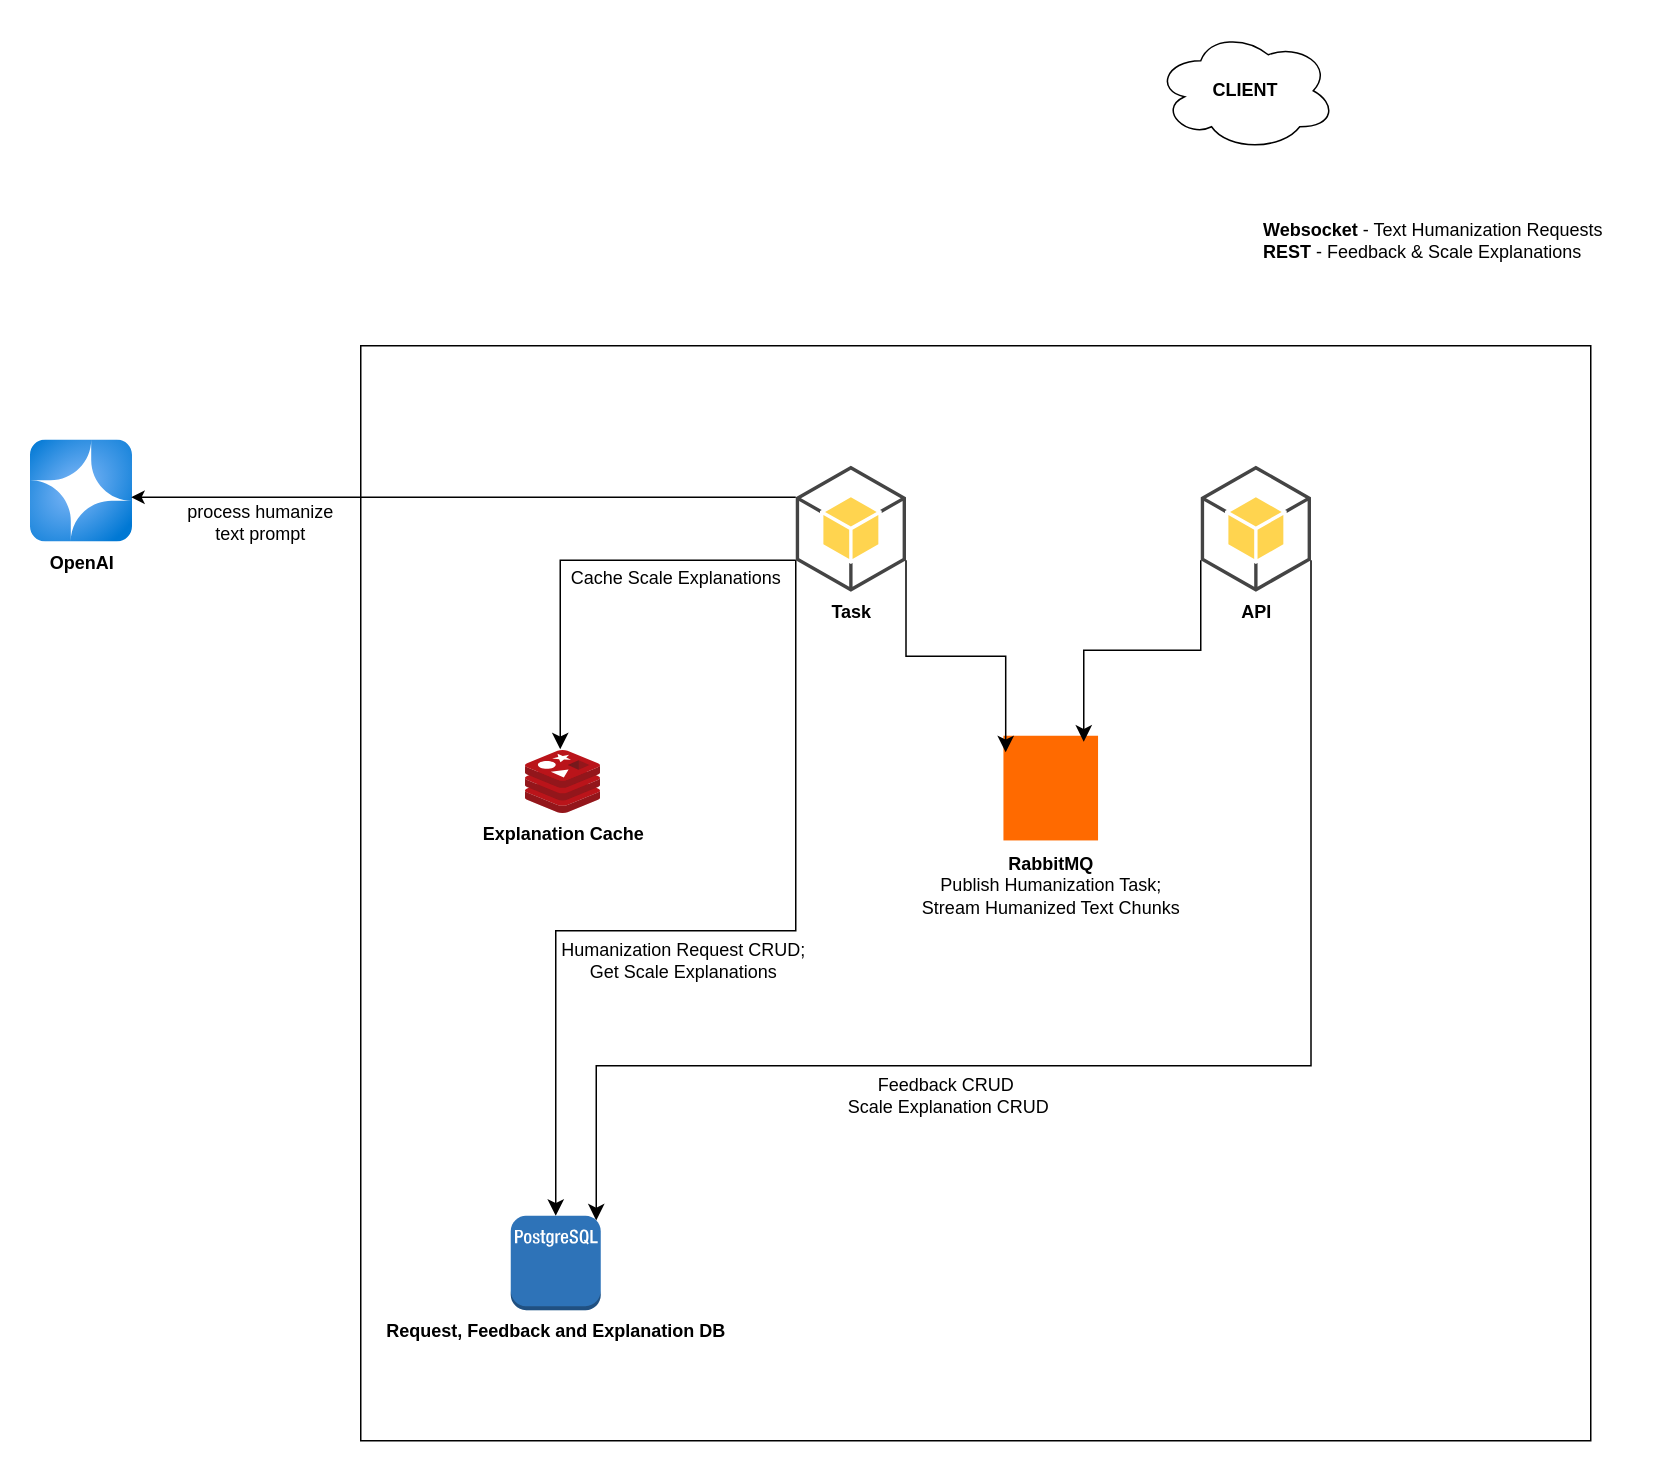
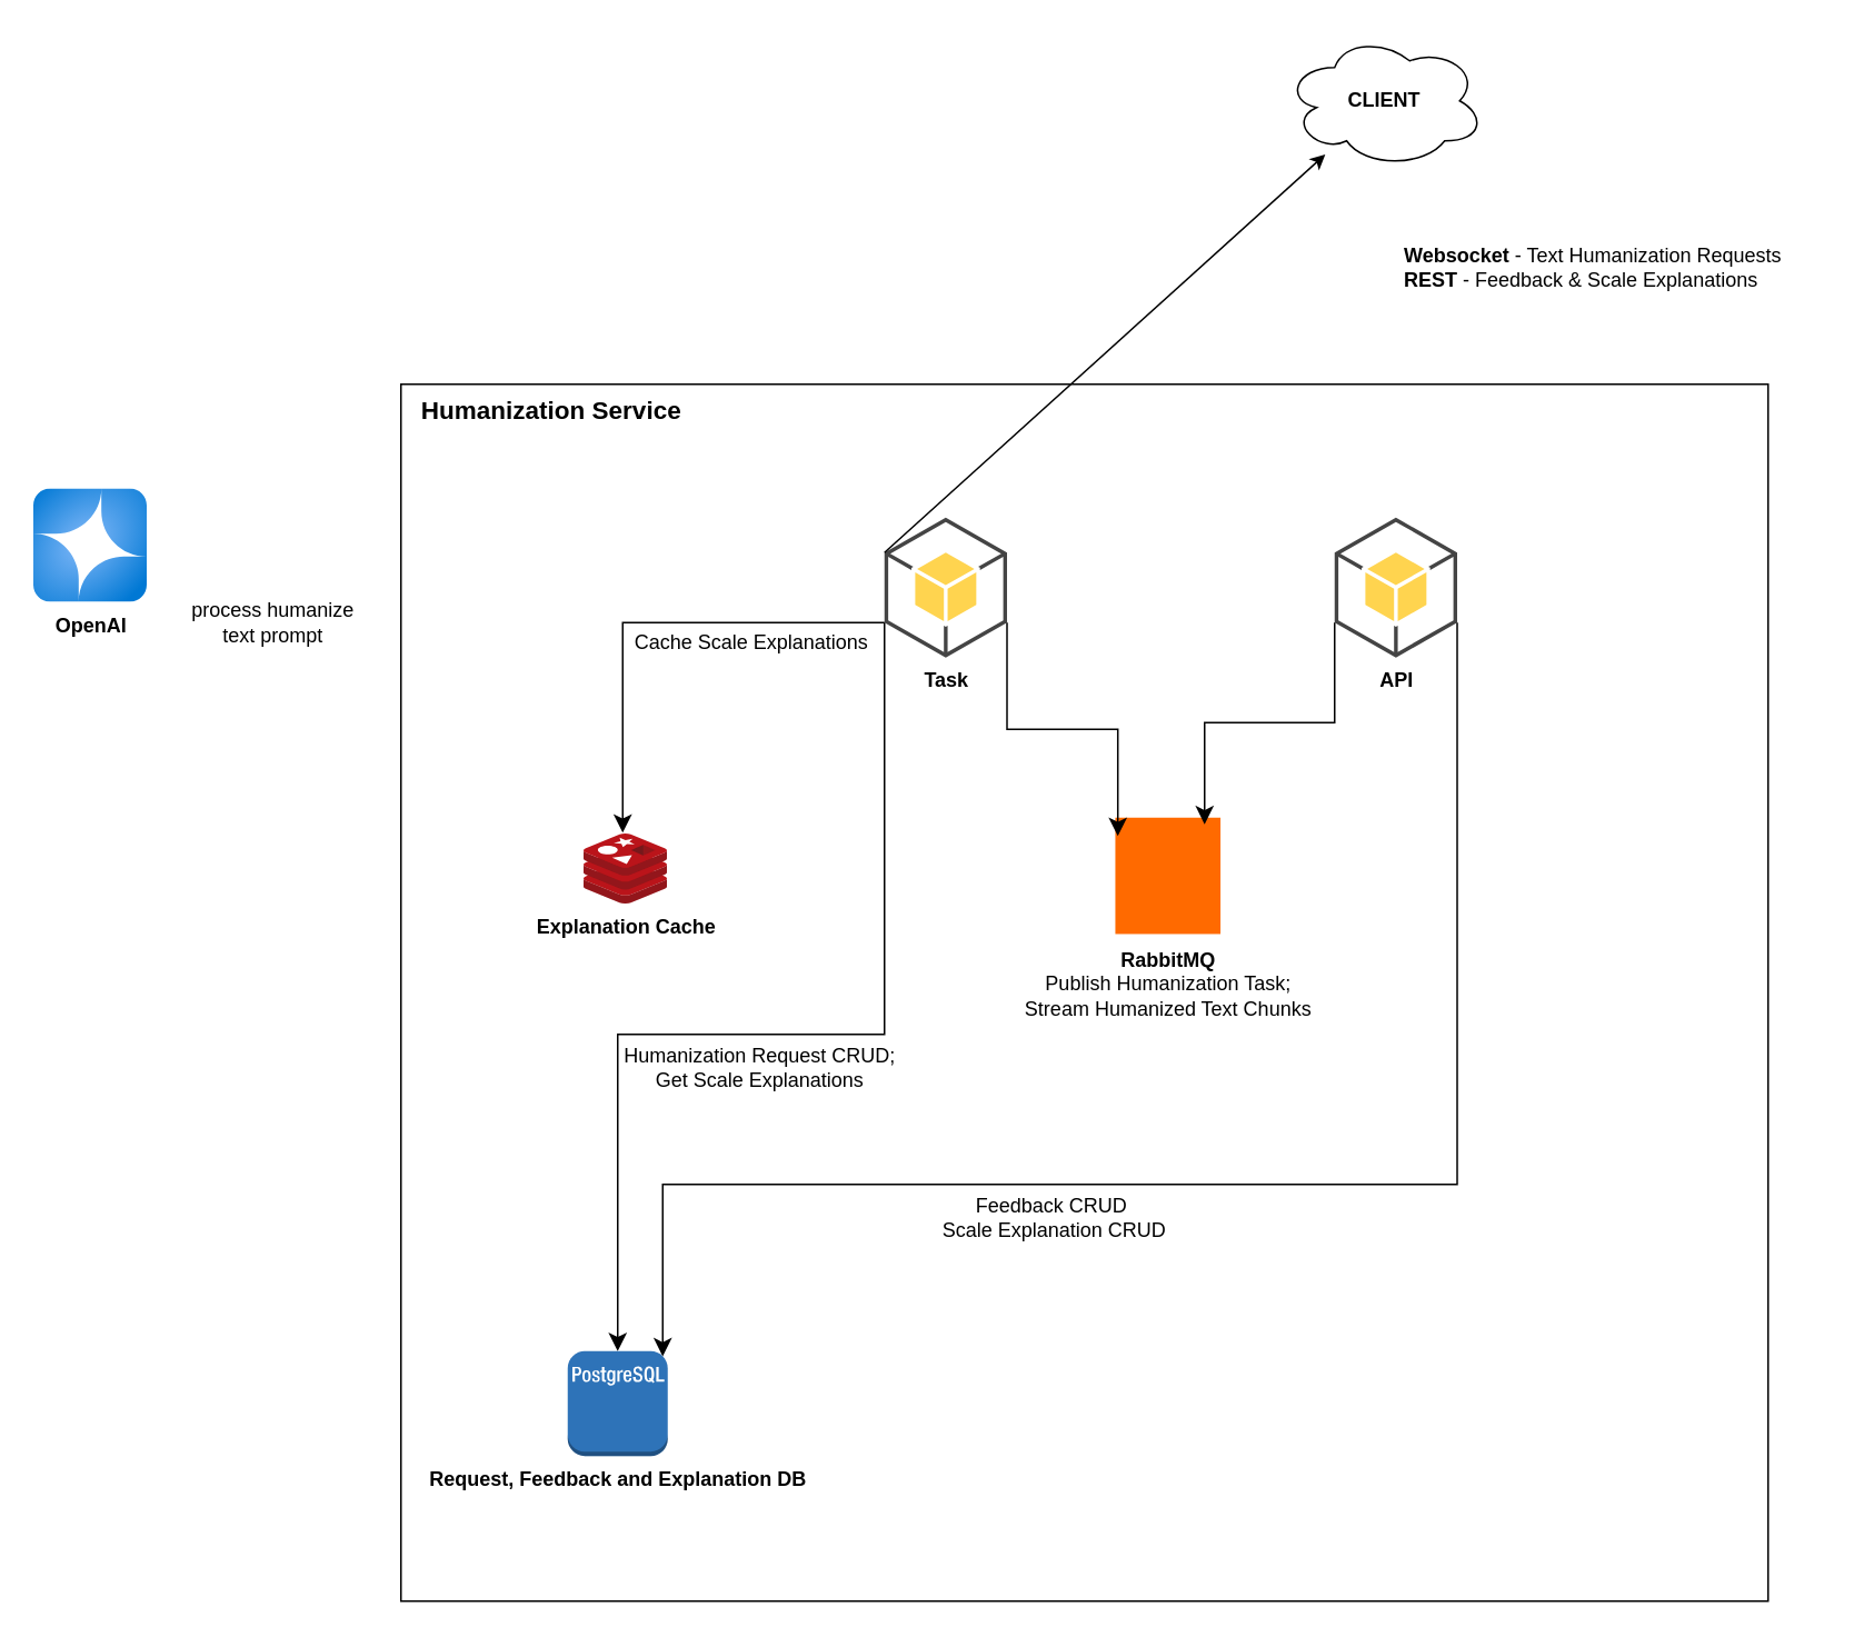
+ <mxCell id="18" value="&lt;b&gt;&lt;font style=&quot;font-size: 15px;&quot;&gt;Humanization Service&lt;/font&gt;&lt;/b&gt;" style="text;html=1;align=center;verticalAlign=middle;resizable=0;points=[];autosize=1;strokeColor=none;fillColor=none;" vertex="1" parent="1"><mxGeometry x="240" y="230" width="180" height="30" as="geometry" /></mxCell>
- <mxCell id="21" value="" style="endArrow=classic;html=1;rounded=0;exitX=0;exitY=0.25;exitDx=0;exitDy=0;exitPerimeter=0;entryX=0.985;entryY=0.559;entryDx=0;entryDy=0;entryPerimeter=0;" edge="1" parent="1" source="4" target="20"><mxGeometry width="50" height="50" relative="1" as="geometry"><mxPoint x="550" y="510" as="sourcePoint" /><mxPoint x="600" y="460" as="targetPoint" /></mxGeometry></mxCell>
+ <mxCell id="21" value="" style="endArrow=classic;html=1;rounded=0;exitX=0;exitY=0.25;exitDx=0;exitDy=0;exitPerimeter=0;" edge="1" parent="1" source="4" target="11"><mxGeometry width="50" height="50" relative="1" as="geometry"><mxPoint x="550" y="510" as="sourcePoint" /><mxPoint x="600" y="460" as="targetPoint" /></mxGeometry></mxCell>
- <mxCell id="22" value="process humanize&lt;div&gt;text prompt&lt;/div&gt;" style="text;html=1;align=center;verticalAlign=middle;resizable=0;points=[];autosize=1;strokeColor=none;fillColor=none;" vertex="1" parent="1"><mxGeometry x="113" y="328" width="120" height="40" as="geometry" /></mxCell>
+ <mxCell id="22" value="process humanize&lt;div&gt;text prompt&lt;/div&gt;" style="text;html=1;align=center;verticalAlign=middle;resizable=0;points=[];autosize=1;strokeColor=none;fillColor=none;" vertex="1" parent="1"><mxGeometry x="103" y="353" width="120" height="40" as="geometry" /></mxCell>
